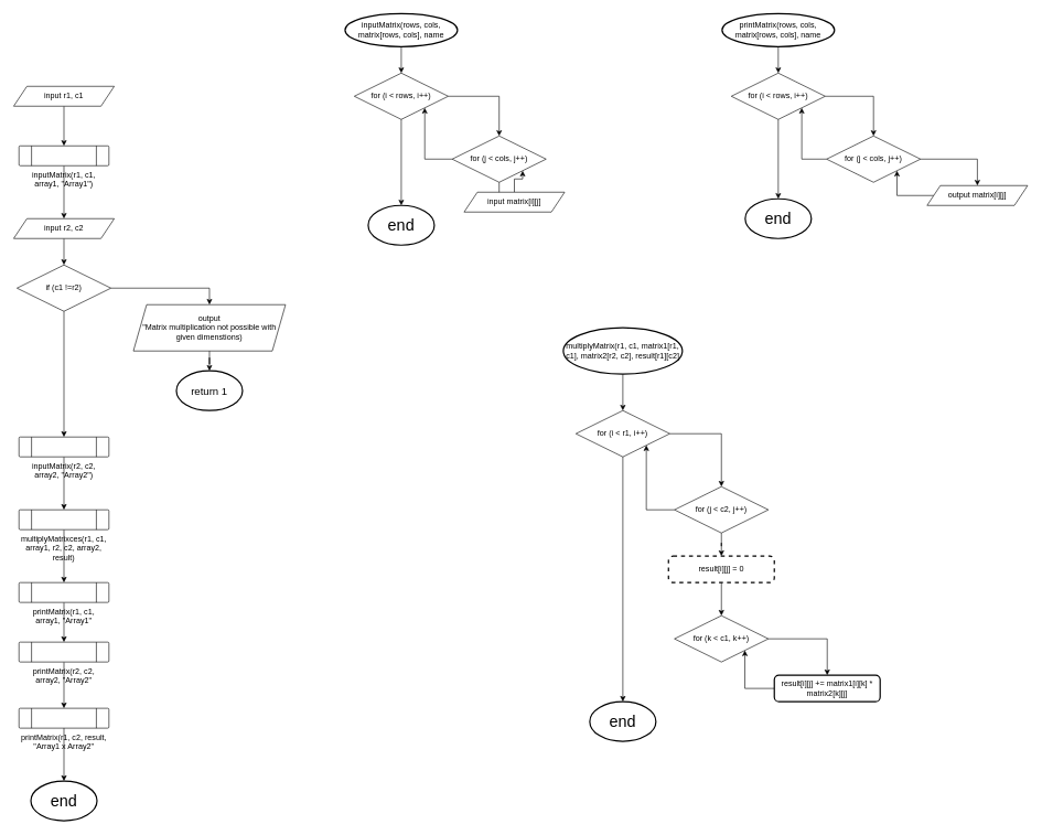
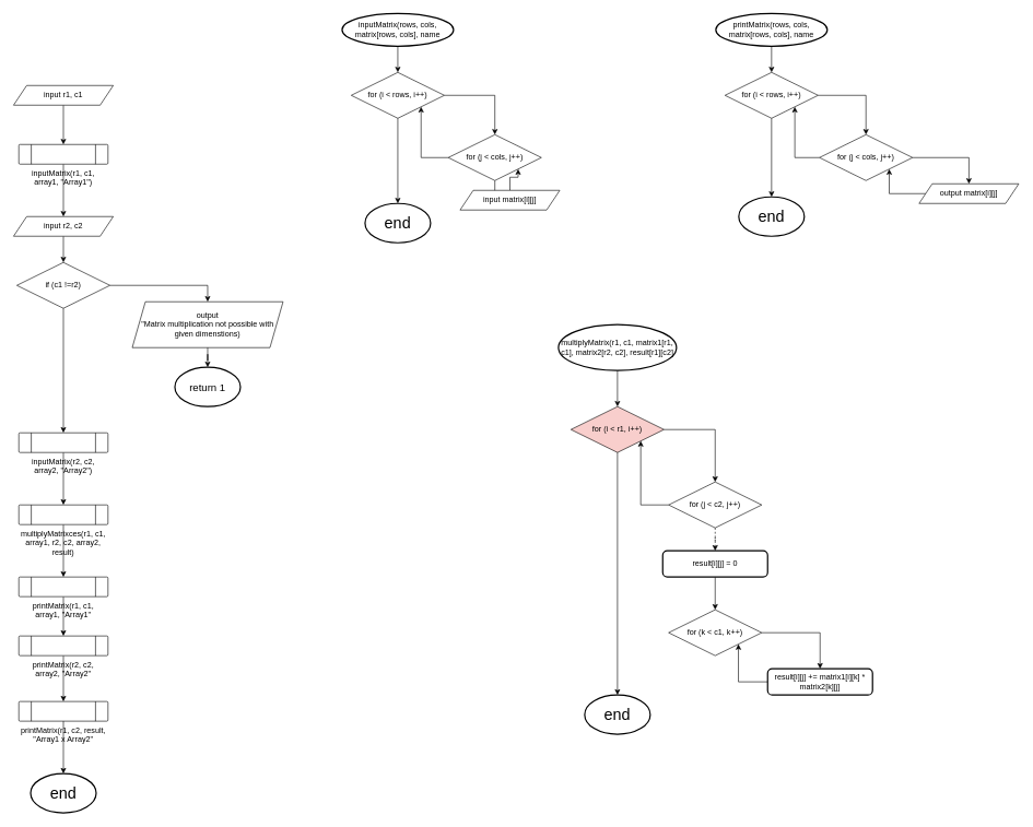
- <mxCell id="50" value="for (i &amp;lt; r1, i++)" style="rhombus;whiteSpace=wrap;html=1;" vertex="1" parent="1"><mxGeometry x="870" y="620" width="142" height="70" as="geometry" /></mxCell>
+ <mxCell id="50" value="for (i &amp;lt; r1, i++)" style="rhombus;whiteSpace=wrap;html=1;fillColor=#f8cecc;" vertex="1" parent="1"><mxGeometry x="870" y="620" width="142" height="70" as="geometry" /></mxCell>
- <mxCell id="51" style="edgeStyle=orthogonalEdgeStyle;rounded=0;orthogonalLoop=1;jettySize=auto;html=1;" edge="1" parent="1" source="53" target="57"><mxGeometry relative="1" as="geometry" /></mxCell>
+ <mxCell id="51" style="edgeStyle=orthogonalEdgeStyle;rounded=0;orthogonalLoop=1;jettySize=auto;html=1;dashed=1;" edge="1" parent="1" source="53" target="57"><mxGeometry relative="1" as="geometry" /></mxCell>
- <mxCell id="57" value="result[i][j] = 0" style="rounded=1;whiteSpace=wrap;html=1;absoluteArcSize=1;arcSize=14;strokeWidth=2;dashed=1;" vertex="1" parent="1"><mxGeometry x="1010" y="840" width="160" height="40" as="geometry" /></mxCell>
+ <mxCell id="57" value="result[i][j] = 0" style="rounded=1;whiteSpace=wrap;html=1;absoluteArcSize=1;arcSize=14;strokeWidth=2;" vertex="1" parent="1"><mxGeometry x="1010" y="840" width="160" height="40" as="geometry" /></mxCell>
